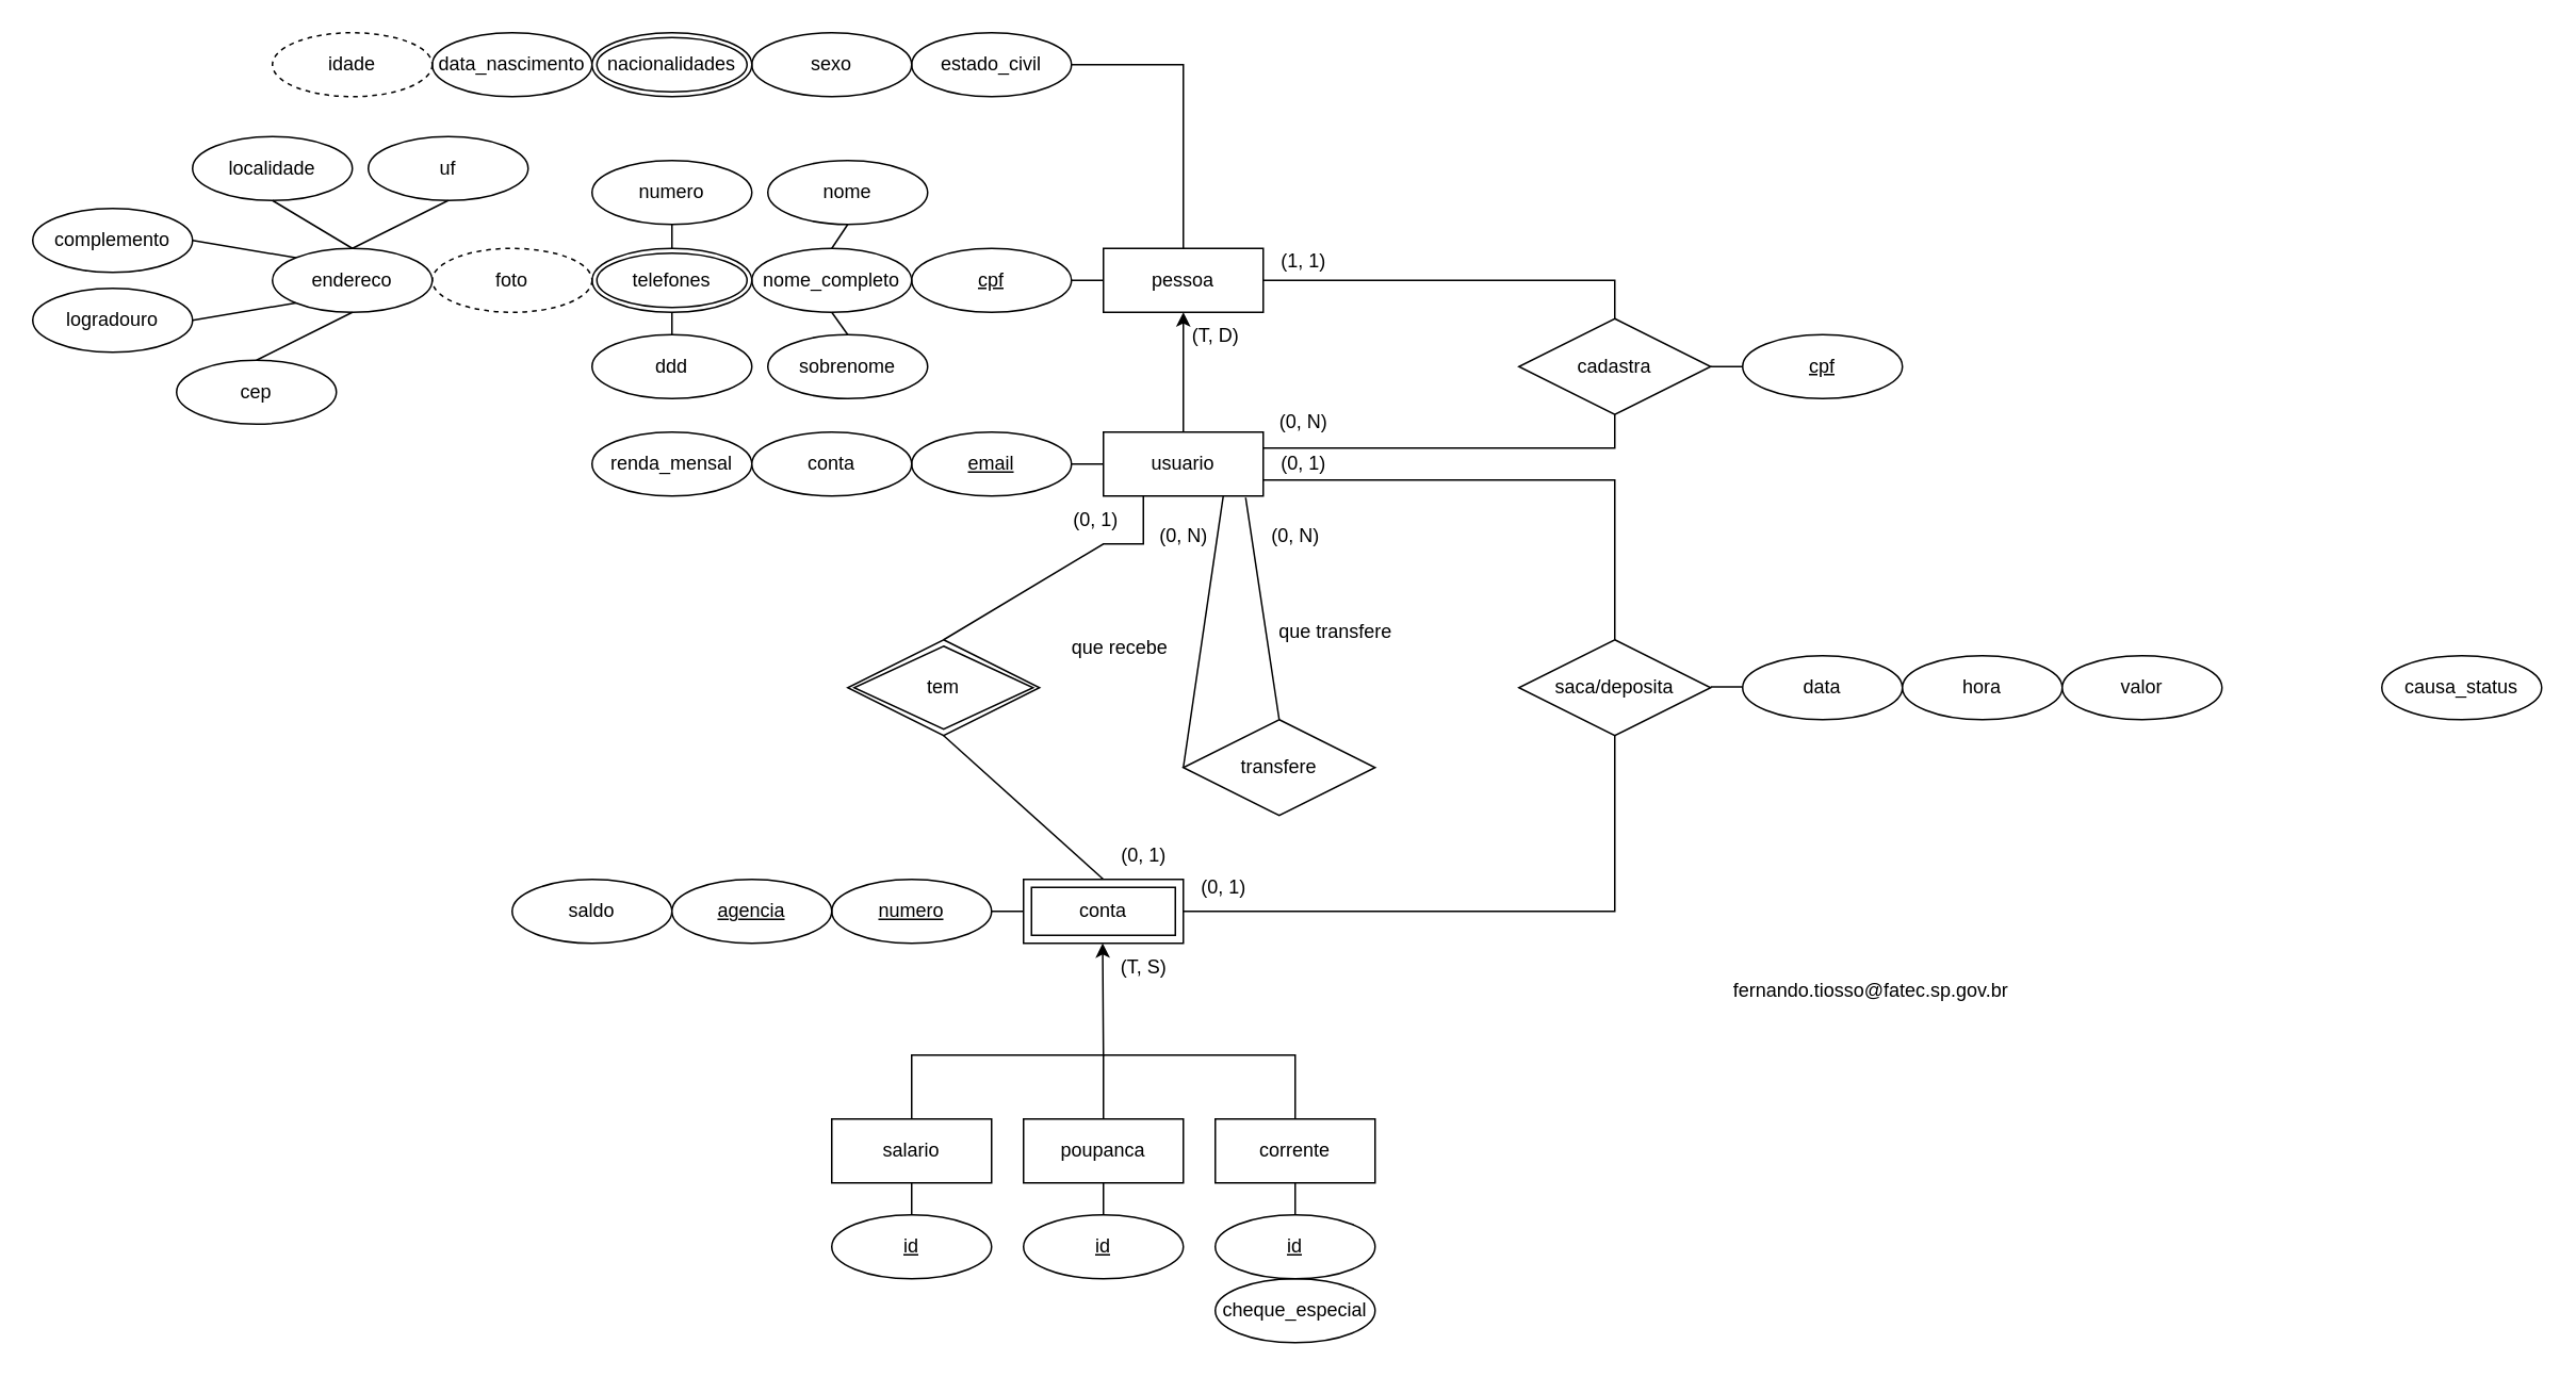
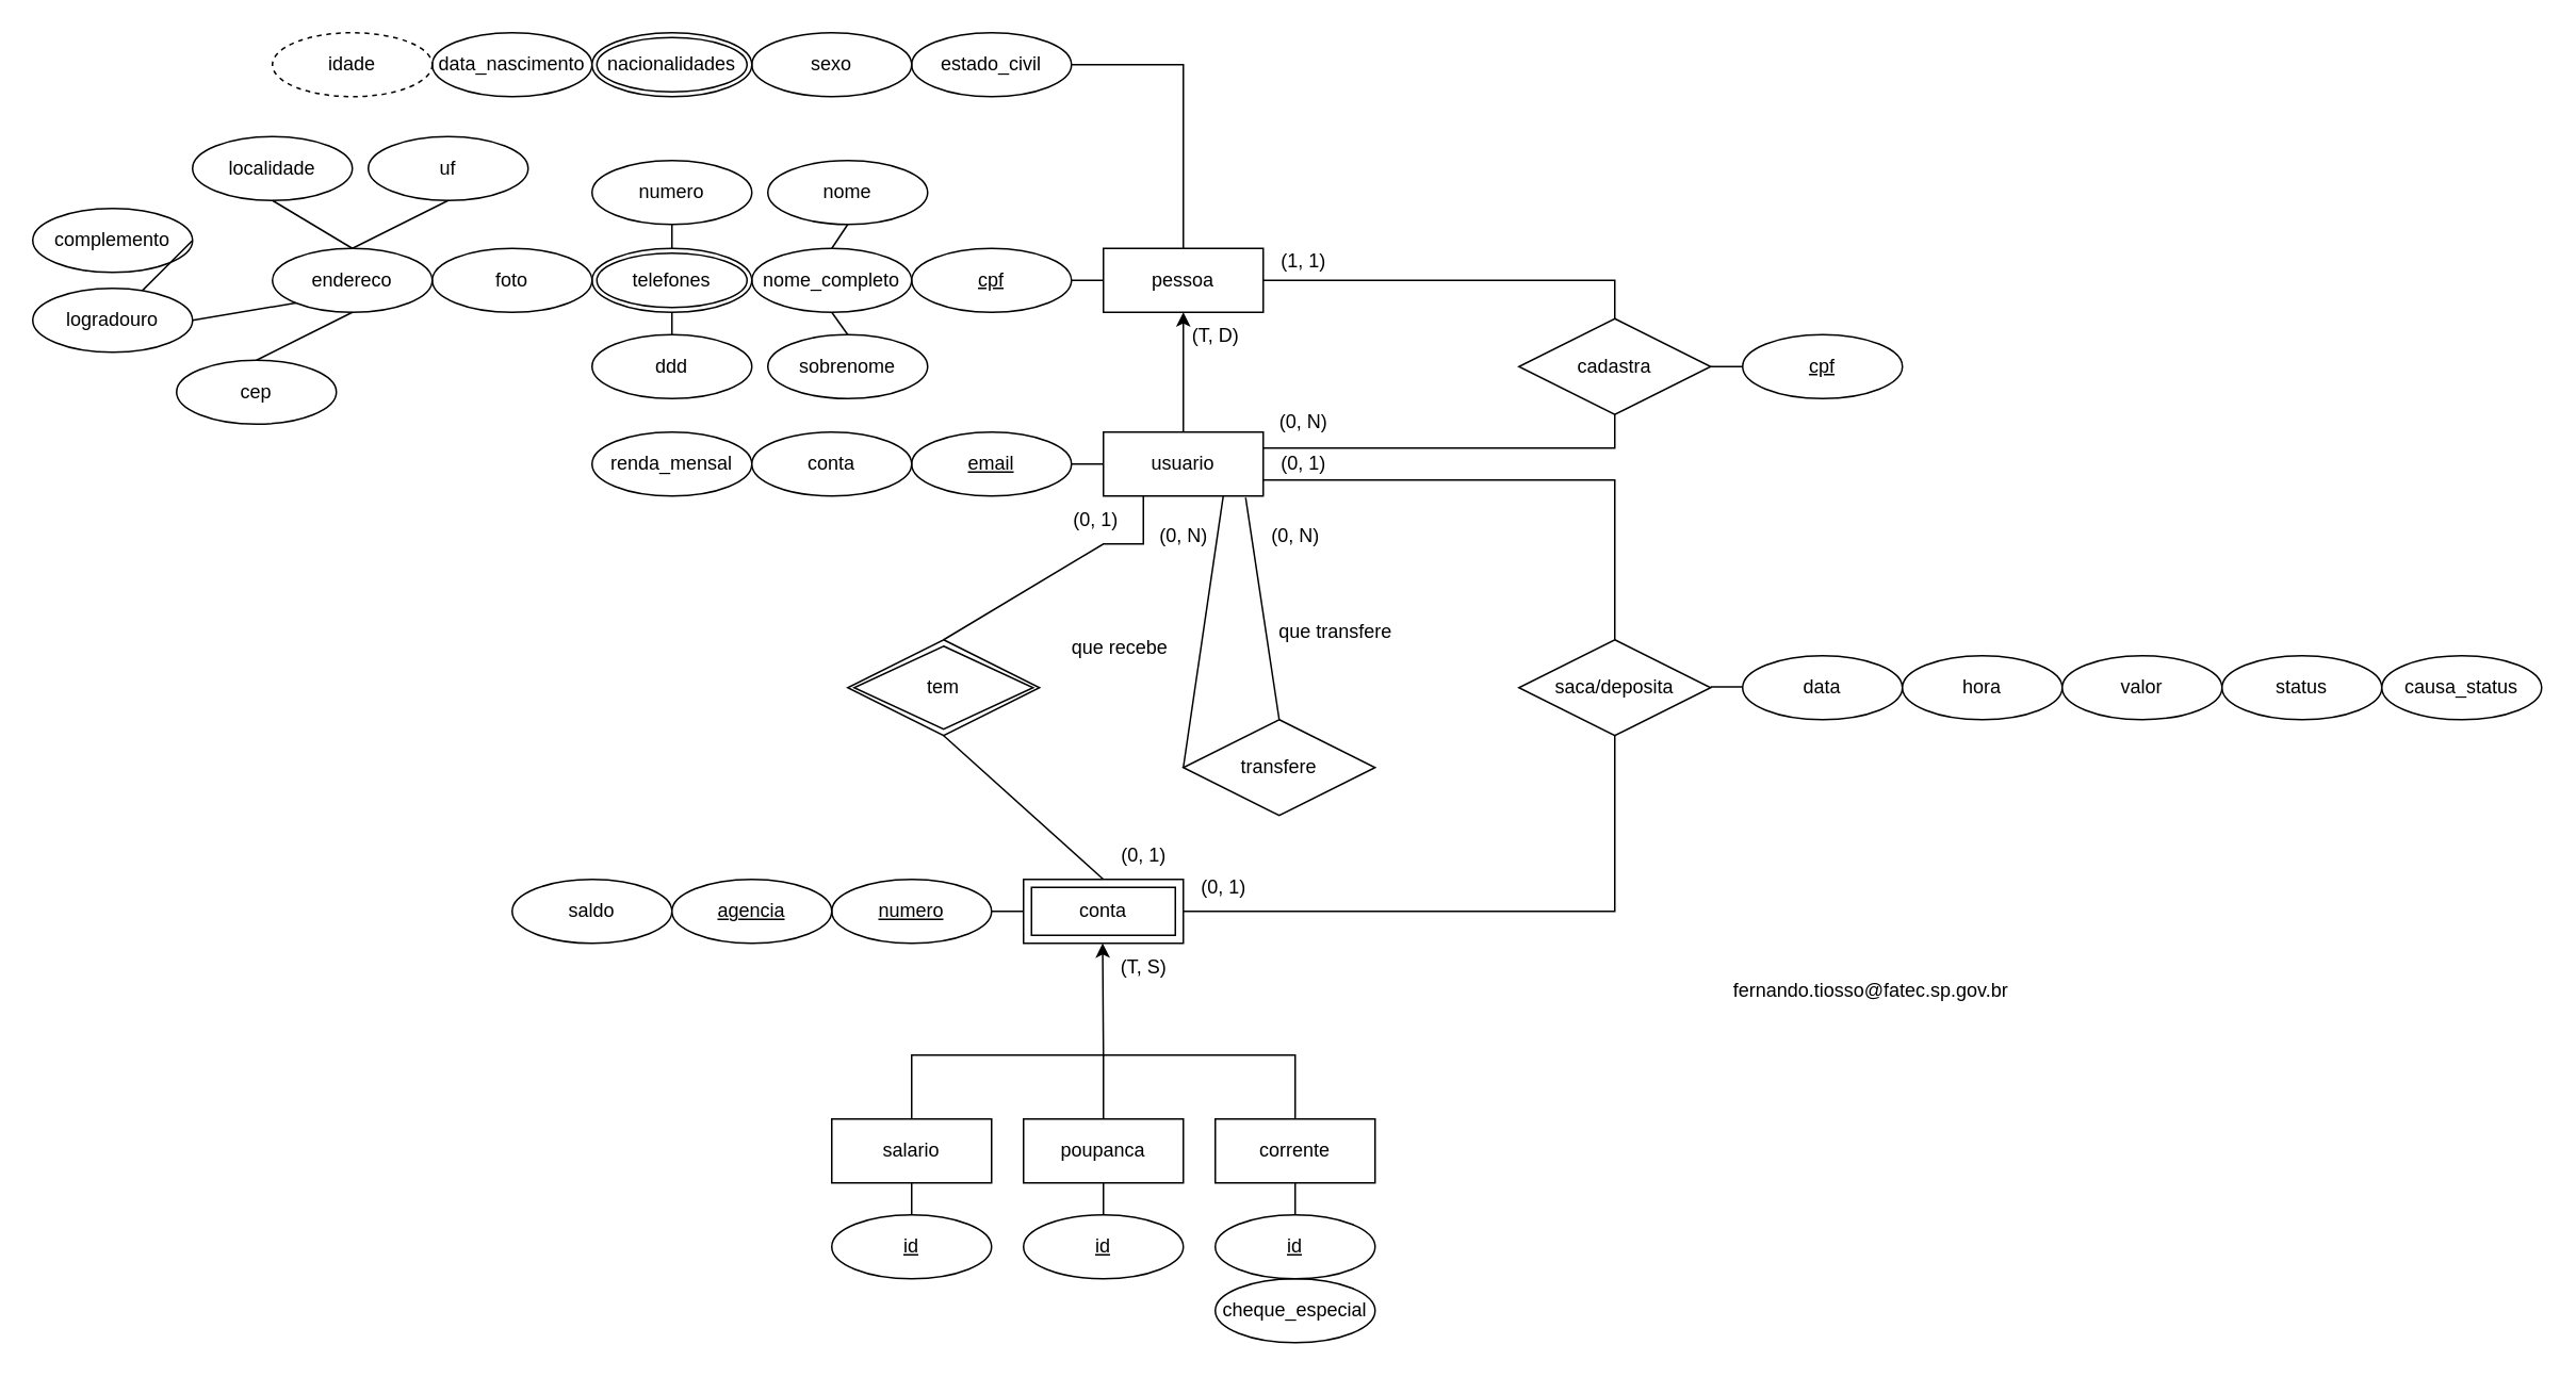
- <mxCell id="35" value="" style="endArrow=none;html=1;rounded=0;exitX=1;exitY=0.5;exitDx=0;exitDy=0;entryX=0;entryY=0;entryDx=0;entryDy=0;" parent="1" source="24" target="21" edge="1"><mxGeometry width="50" height="50" relative="1" as="geometry"><mxPoint x="430" y="290" as="sourcePoint" /><mxPoint x="480" y="240" as="targetPoint" /></mxGeometry></mxCell>
+ <mxCell id="35" value="" style="endArrow=none;html=1;rounded=0;exitX=1;exitY=0.5;exitDx=0;exitDy=0;" parent="1" source="24" target="23" edge="1"><mxGeometry width="50" height="50" relative="1" as="geometry"><mxPoint x="430" y="290" as="sourcePoint" /><mxPoint x="480" y="240" as="targetPoint" /></mxGeometry></mxCell>
- <mxCell id="20" value="foto" style="ellipse;whiteSpace=wrap;html=1;align=center;dashed=1;" parent="1" vertex="1"><mxGeometry x="270" y="155" width="100" height="40" as="geometry" /></mxCell>
+ <mxCell id="20" value="foto" style="ellipse;whiteSpace=wrap;html=1;align=center;" parent="1" vertex="1"><mxGeometry x="270" y="155" width="100" height="40" as="geometry" /></mxCell>
+ <mxCell id="80" value="status" style="ellipse;whiteSpace=wrap;html=1;align=center;" parent="1" vertex="1"><mxGeometry x="1390" y="410" width="100" height="40" as="geometry" /></mxCell>
